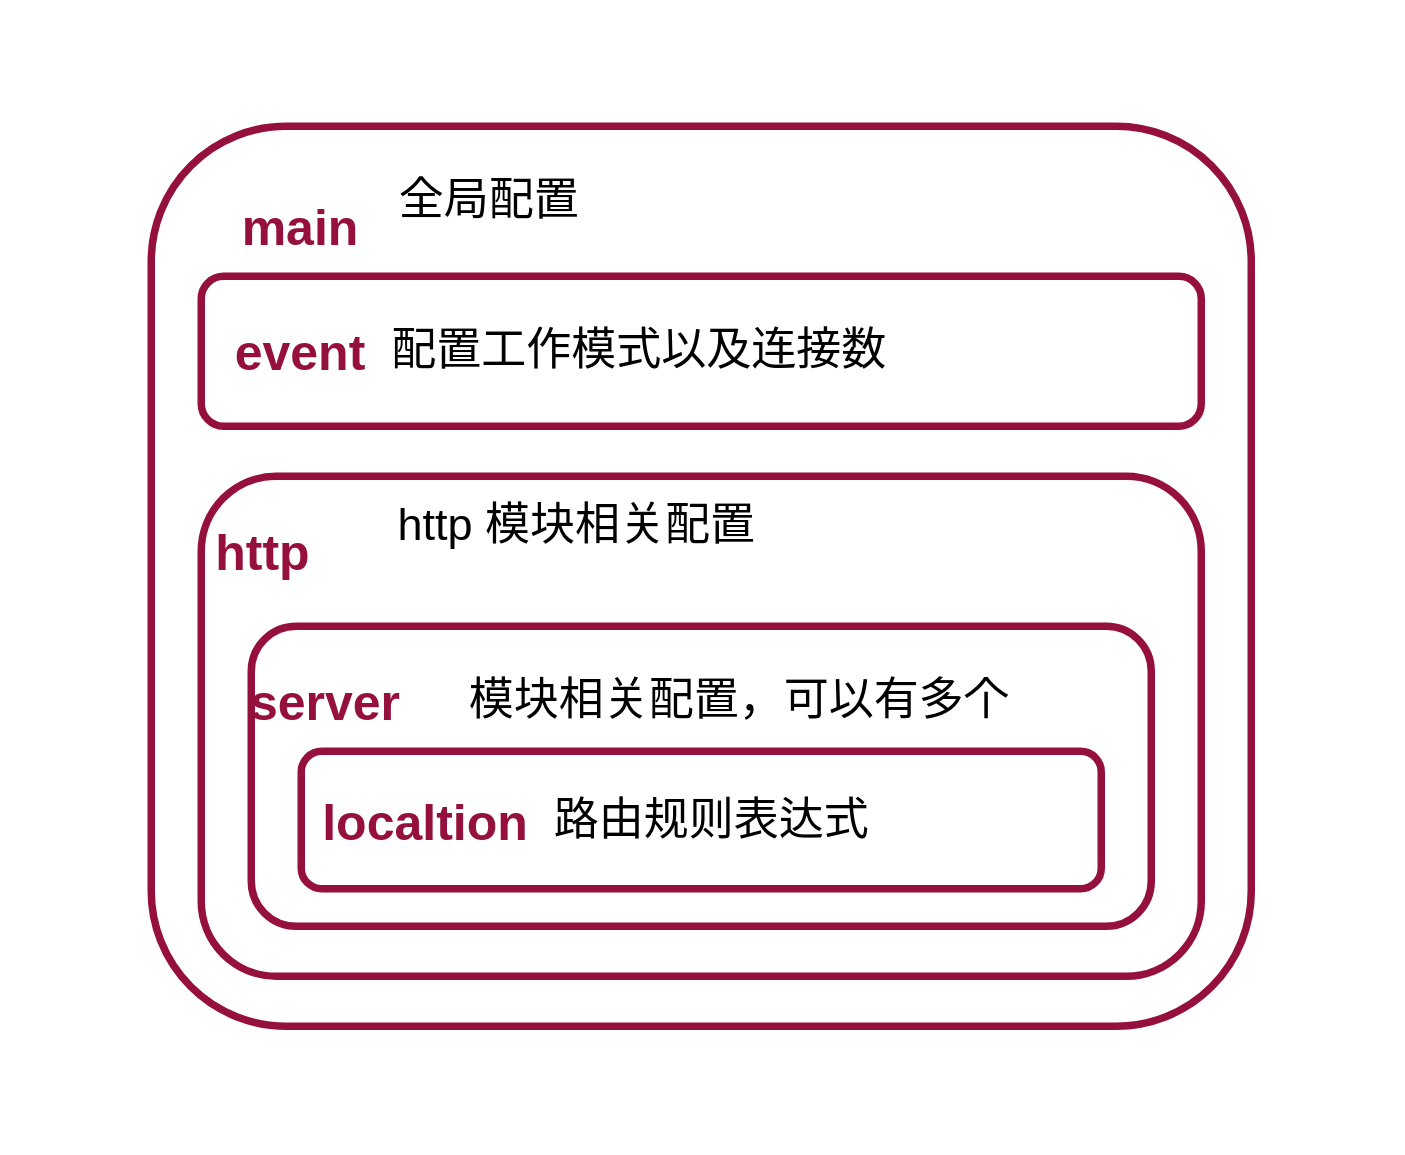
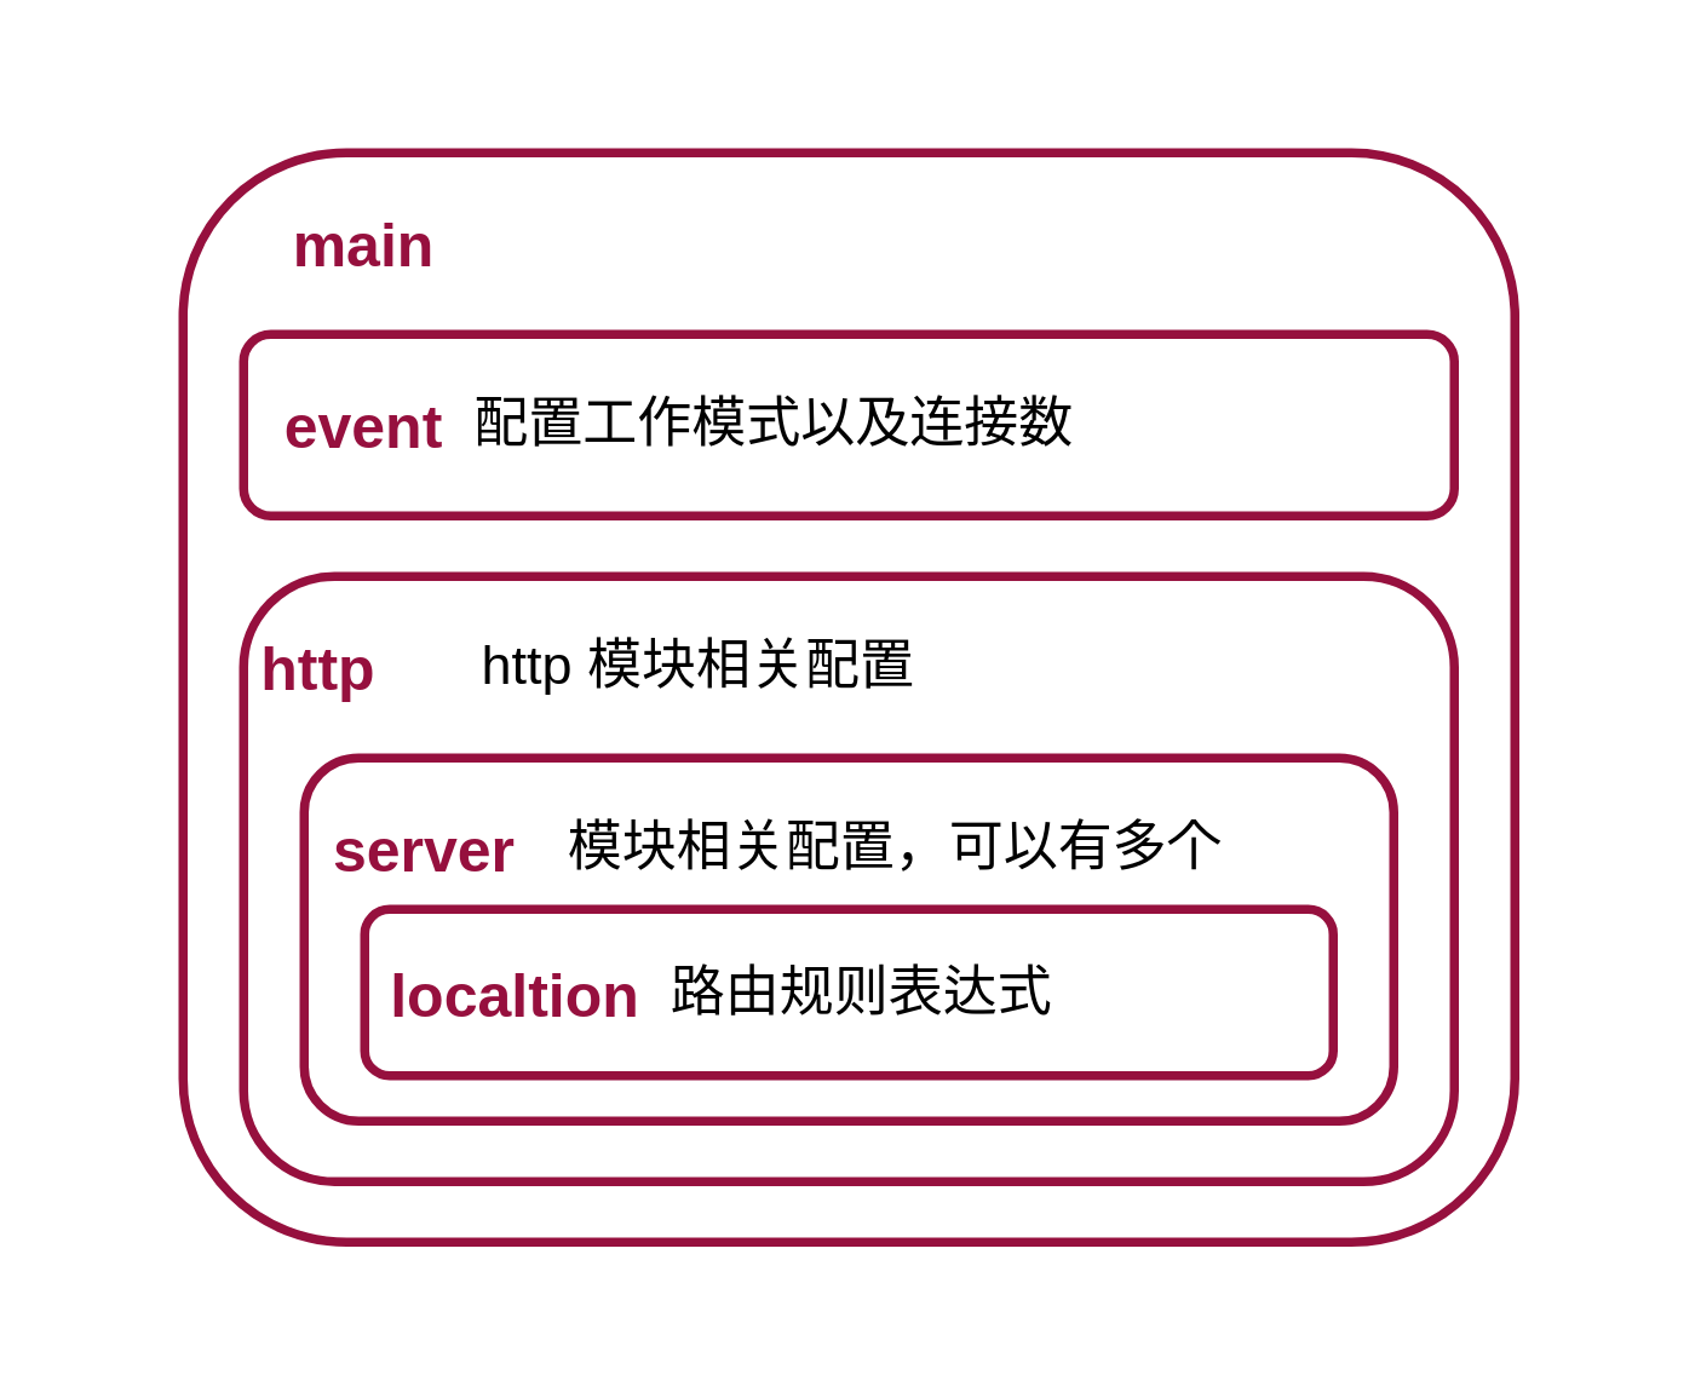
- <mxCell id="4" value="全局配置" style="text;html=1;align=center;verticalAlign=middle;resizable=0;points=[];autosize=1;fontSize=18;fontStyle=0" vertex="1" parent="1"><mxGeometry x="150" y="65" width="90" height="30" as="geometry" /></mxCell>
- <mxCell id="3" value="&lt;font color=&quot;#96103e&quot; style=&quot;font-size: 20px&quot;&gt;main&lt;/font&gt;" style="text;html=1;strokeColor=none;fillColor=none;align=center;verticalAlign=middle;whiteSpace=wrap;rounded=0;fontStyle=1" vertex="1" parent="1"><mxGeometry x="100" y="80" width="40" height="20" as="geometry" /></mxCell>
+ <mxCell id="3" value="&lt;font color=&quot;#96103e&quot; style=&quot;font-size: 20px&quot;&gt;main&lt;/font&gt;" style="text;html=1;strokeColor=none;fillColor=none;align=center;verticalAlign=middle;whiteSpace=wrap;rounded=0;fontStyle=1" vertex="1" parent="1"><mxGeometry x="100" y="70" width="40" height="20" as="geometry" /></mxCell>
- <mxCell id="10" value="http 模块相关配置" style="text;html=1;align=center;verticalAlign=middle;resizable=0;points=[];autosize=1;fontSize=18;fontStyle=0" vertex="1" parent="1"><mxGeometry x="150" y="195" width="160" height="30" as="geometry" /></mxCell>
+ <mxCell id="10" value="http 模块相关配置" style="text;html=1;align=center;verticalAlign=middle;resizable=0;points=[];autosize=1;fontSize=18;fontStyle=0" vertex="1" parent="1"><mxGeometry x="150" y="205" width="160" height="30" as="geometry" /></mxCell>
- <mxCell id="12" value="&lt;font color=&quot;#96103e&quot; style=&quot;font-size: 20px&quot;&gt;server&lt;/font&gt;" style="text;html=1;strokeColor=none;fillColor=none;align=center;verticalAlign=middle;whiteSpace=wrap;rounded=0;fontStyle=1" vertex="1" parent="1"><mxGeometry x="110" y="270" width="40" height="20" as="geometry" /></mxCell>
+ <mxCell id="12" value="&lt;font color=&quot;#96103e&quot; style=&quot;font-size: 20px&quot;&gt;server&lt;/font&gt;" style="text;html=1;strokeColor=none;fillColor=none;align=center;verticalAlign=middle;whiteSpace=wrap;rounded=0;fontStyle=1" vertex="1" parent="1"><mxGeometry x="120" y="270" width="40" height="20" as="geometry" /></mxCell>
